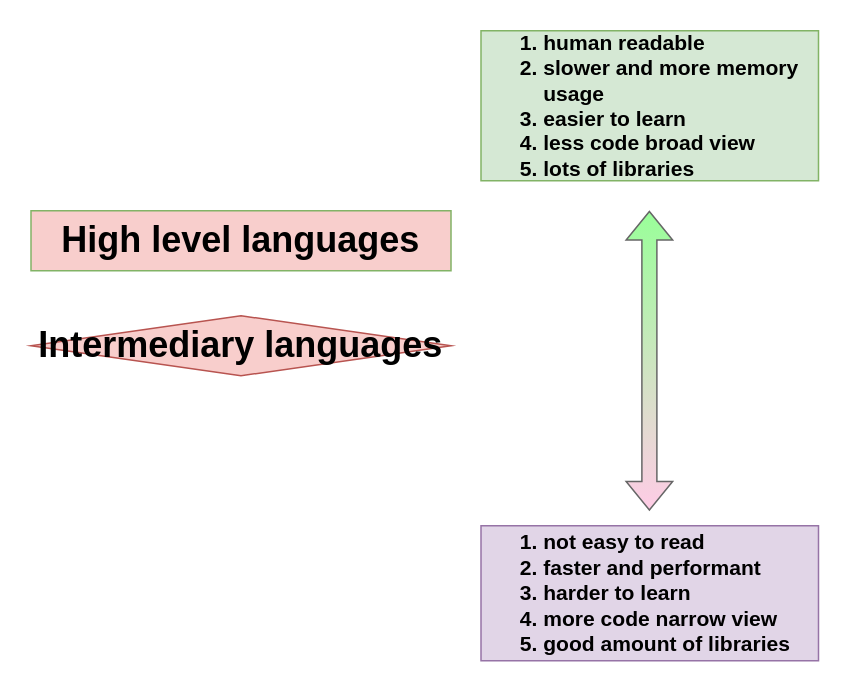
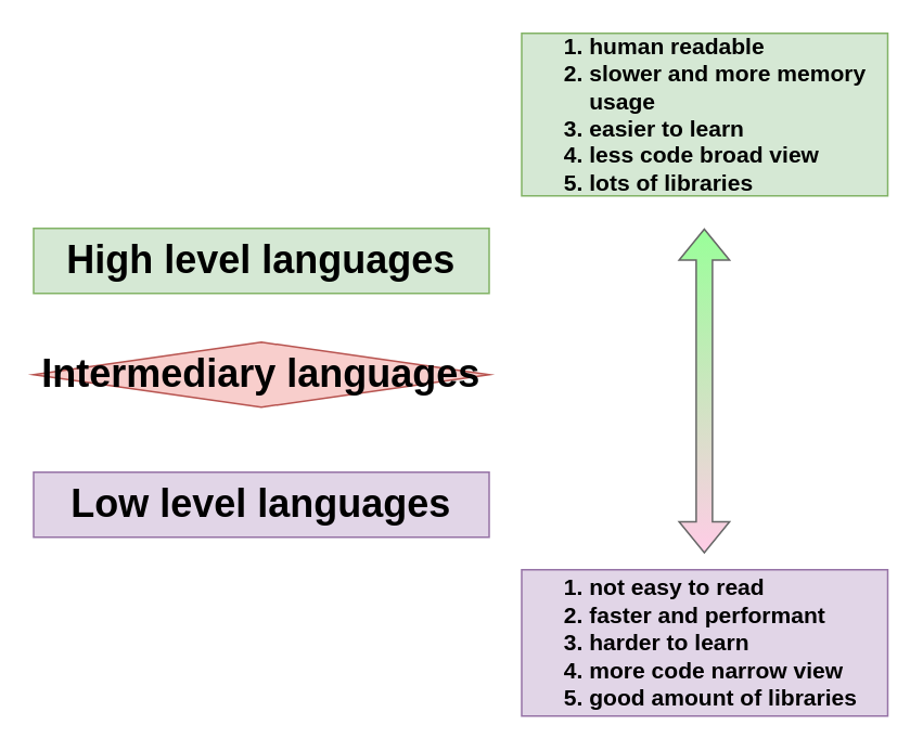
- <mxCell id="2" value="&lt;h1&gt;High level languages&lt;/h1&gt;" style="rounded=0;whiteSpace=wrap;html=1;fillColor=#f8cecc;strokeColor=#82b366;" vertex="1" parent="1"><mxGeometry x="20" y="140" width="280" height="40" as="geometry" /></mxCell>
+ <mxCell id="2" value="&lt;h1&gt;High level languages&lt;/h1&gt;" style="rounded=0;whiteSpace=wrap;html=1;fillColor=#d5e8d4;strokeColor=#82b366;" vertex="1" parent="1"><mxGeometry x="20" y="140" width="280" height="40" as="geometry" /></mxCell>
+ <mxCell id="4" value="&lt;h1&gt;Low level languages&lt;/h1&gt;" style="rounded=0;whiteSpace=wrap;html=1;fillColor=#e1d5e7;strokeColor=#9673a6;" vertex="1" parent="1"><mxGeometry x="20" y="290" width="280" height="40" as="geometry" /></mxCell>
